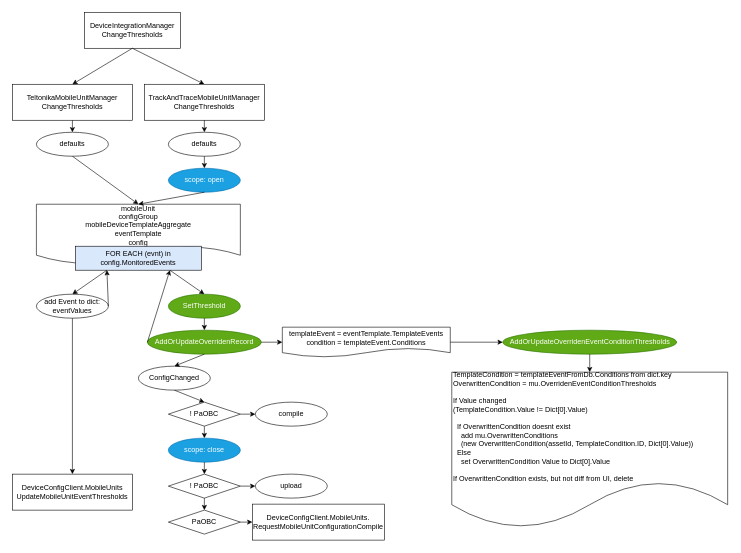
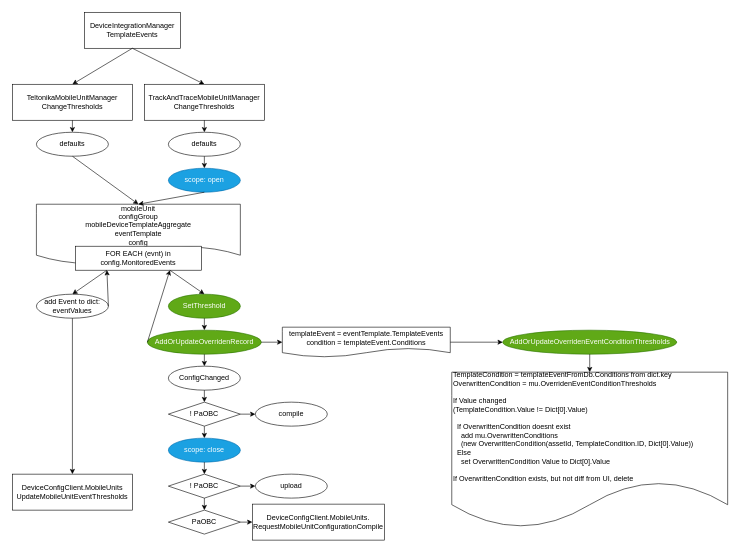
- <mxCell id="2" value="DeviceIntegrationManager&lt;br&gt;ChangeThresholds" style="rounded=0;whiteSpace=wrap;html=1;" vertex="1" parent="1"><mxGeometry x="140" y="20" width="160" height="60" as="geometry" /></mxCell>
+ <mxCell id="2" value="DeviceIntegrationManager&lt;br&gt;TemplateEvents" style="rounded=0;whiteSpace=wrap;html=1;" vertex="1" parent="1"><mxGeometry x="140" y="20" width="160" height="60" as="geometry" /></mxCell>
- <mxCell id="21" value="&lt;span&gt;FOR EACH (evnt) in config.MonitoredEvents&lt;/span&gt;" style="rounded=0;whiteSpace=wrap;html=1;fillColor=#dae8fc;" vertex="1" parent="1"><mxGeometry x="125" y="410" width="210" height="40" as="geometry" /></mxCell>
+ <mxCell id="21" value="&lt;span&gt;FOR EACH (evnt) in config.MonitoredEvents&lt;/span&gt;" style="rounded=0;whiteSpace=wrap;html=1;" vertex="1" parent="1"><mxGeometry x="125" y="410" width="210" height="40" as="geometry" /></mxCell>
- <mxCell id="27" value="ConfigChanged" style="ellipse;whiteSpace=wrap;html=1;" vertex="1" parent="1"><mxGeometry x="230" y="610" width="120" height="40" as="geometry" /></mxCell>
+ <mxCell id="27" value="ConfigChanged" style="ellipse;whiteSpace=wrap;html=1;" vertex="1" parent="1"><mxGeometry x="280" y="610" width="120" height="40" as="geometry" /></mxCell>
